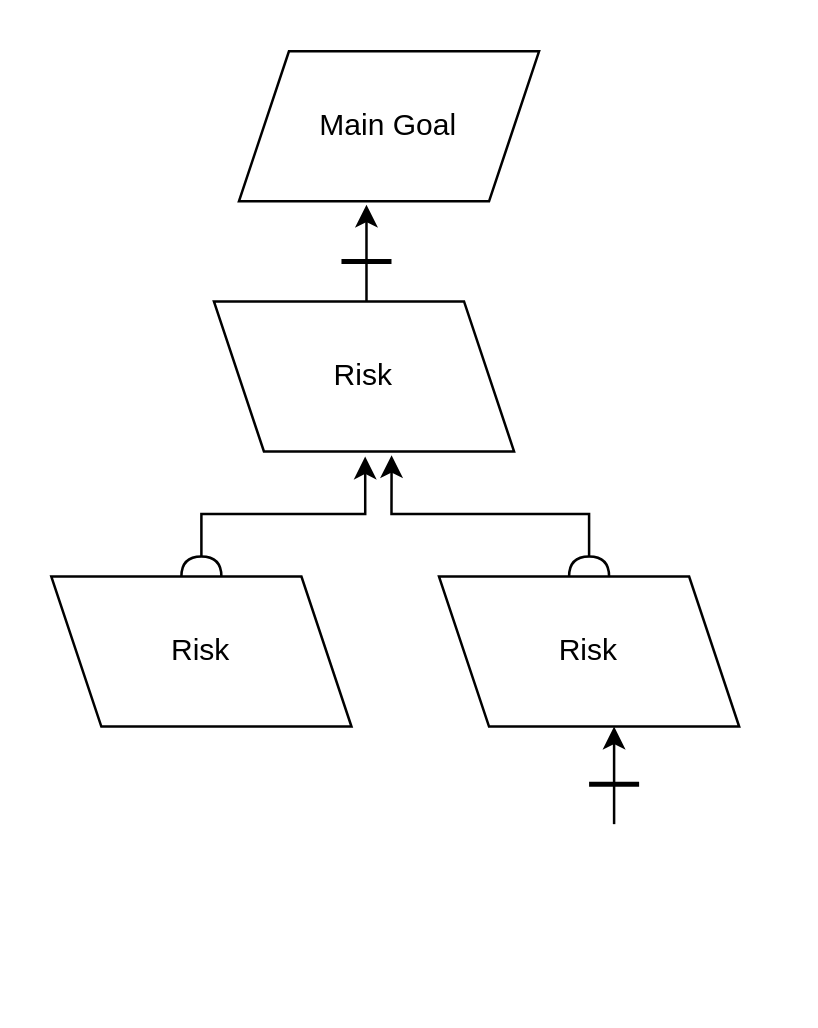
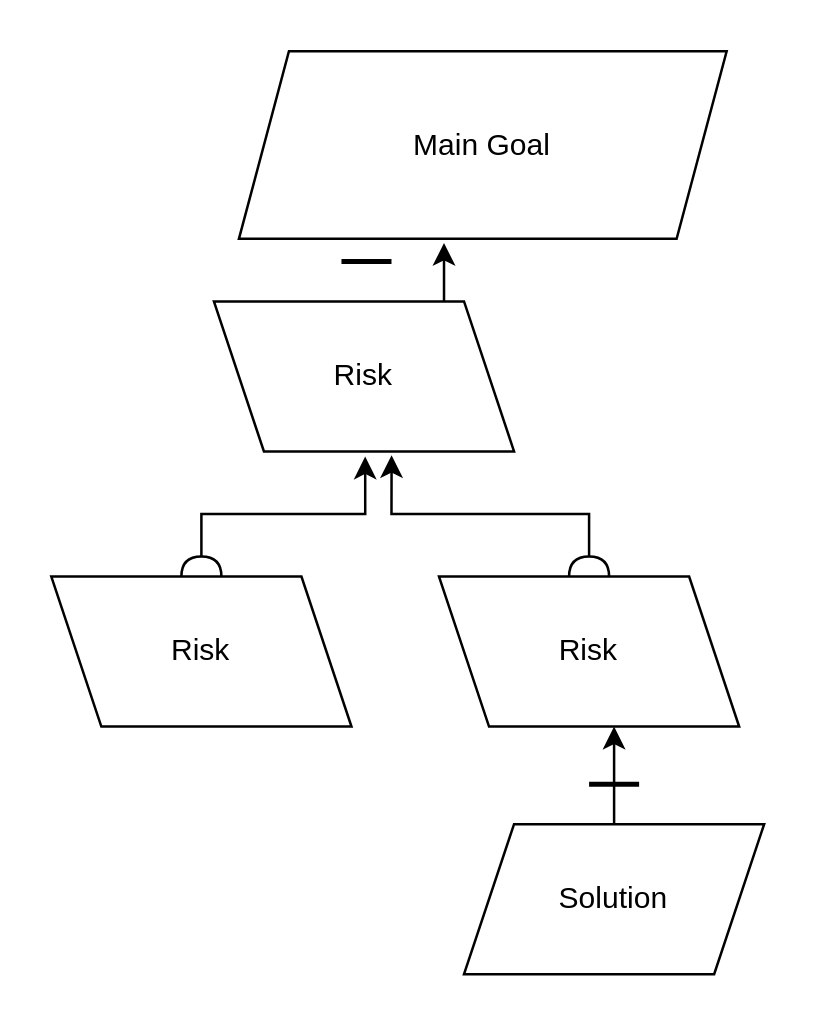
- <mxCell id="2" value="Main Goal" style="shape=parallelogram;perimeter=parallelogramPerimeter;whiteSpace=wrap;html=1;fixedSize=1;" vertex="1" parent="1"><mxGeometry x="95" y="20" width="120" height="60" as="geometry" /></mxCell>
+ <mxCell id="2" value="Main Goal" style="shape=parallelogram;perimeter=parallelogramPerimeter;whiteSpace=wrap;html=1;fixedSize=1;" vertex="1" parent="1"><mxGeometry x="95" y="20" width="195" height="75" as="geometry" /></mxCell>
+ <mxCell id="14" value="Solution" style="shape=parallelogram;perimeter=parallelogramPerimeter;whiteSpace=wrap;html=1;fixedSize=1;" vertex="1" parent="1"><mxGeometry x="185" y="329" width="120" height="60" as="geometry" /></mxCell>
